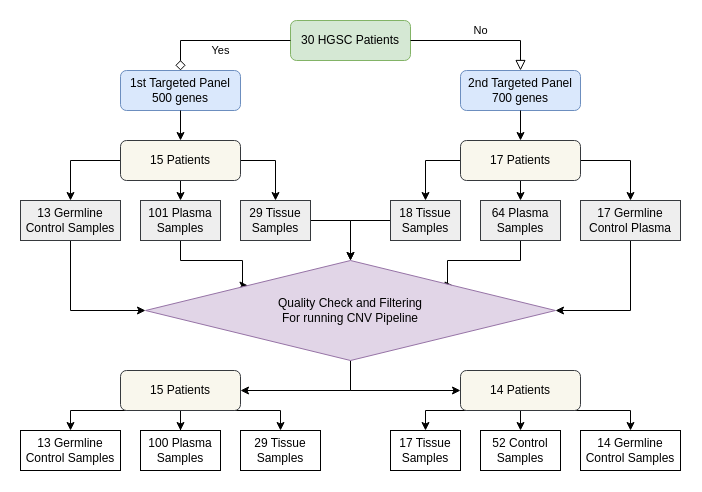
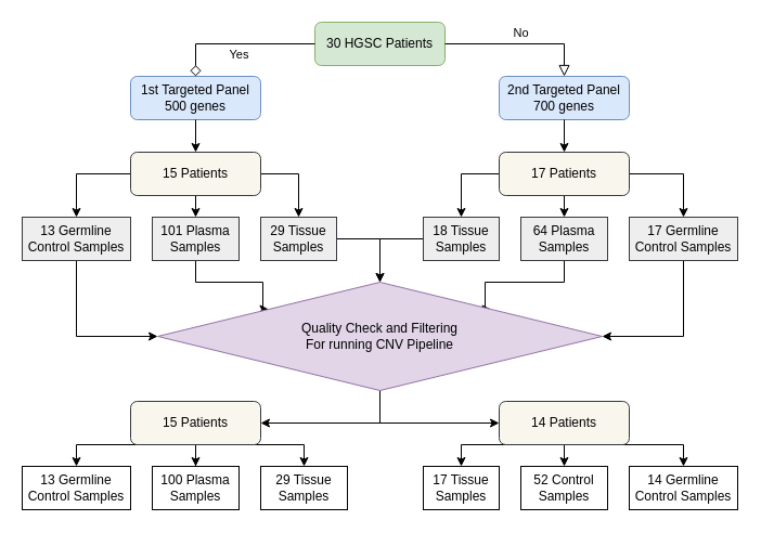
- <mxCell id="24" value="17 Germline Control Plasma" style="rounded=0;whiteSpace=wrap;html=1;fillColor=#eeeeee;strokeColor=#36393d;" parent="1" vertex="1"><mxGeometry x="580" y="200" width="100" height="40" as="geometry" /></mxCell>
+ <mxCell id="24" value="17 Germline Control Samples" style="rounded=0;whiteSpace=wrap;html=1;fillColor=#eeeeee;strokeColor=#36393d;" parent="1" vertex="1"><mxGeometry x="580" y="200" width="100" height="40" as="geometry" /></mxCell>
